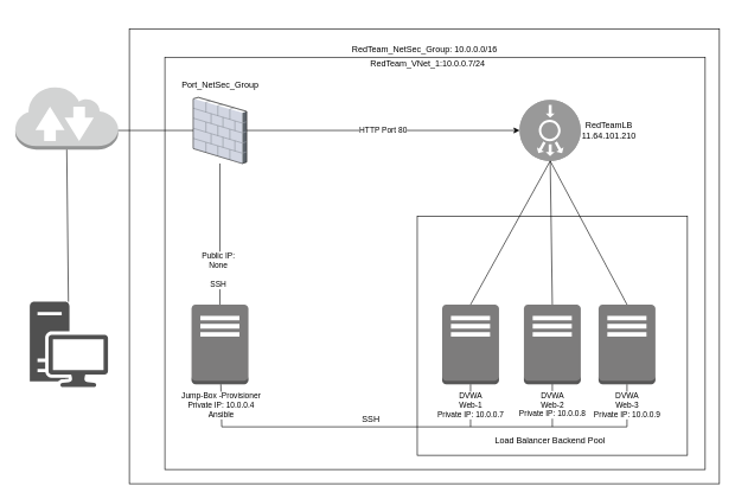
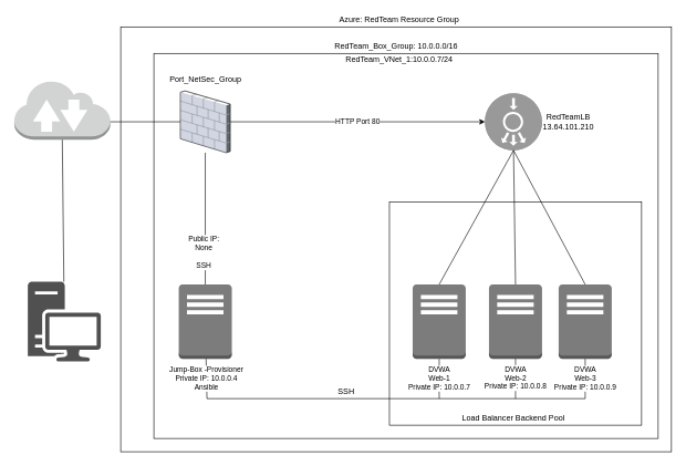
+ <mxCell id="20" value="Azure: RedTeam Resource Group" style="text;html=1;strokeColor=none;fillColor=none;align=center;verticalAlign=middle;whiteSpace=wrap;rounded=0;shadow=0;glass=0;sketch=0;" vertex="1" parent="1"><mxGeometry x="486" y="20" width="230" height="20" as="geometry" /></mxCell>
- <mxCell id="22" value="&lt;div&gt;RedTeam_NetSec_Group: 10.0.0.0/16&lt;/div&gt;" style="text;html=1;strokeColor=none;fillColor=none;align=center;verticalAlign=middle;whiteSpace=wrap;rounded=0;shadow=0;glass=0;sketch=0;" vertex="1" parent="1"><mxGeometry x="468.5" y="60" width="255" height="20" as="geometry" /></mxCell>
+ <mxCell id="22" value="&lt;div&gt;RedTeam_Box_Group: 10.0.0.0/16&lt;/div&gt;" style="text;html=1;strokeColor=none;fillColor=none;align=center;verticalAlign=middle;whiteSpace=wrap;rounded=0;shadow=0;glass=0;sketch=0;" vertex="1" parent="1"><mxGeometry x="468.5" y="60" width="255" height="20" as="geometry" /></mxCell>
- <mxCell id="19" value="RedTeamLB&lt;br&gt;&lt;div&gt;11.64.101.210&lt;/div&gt;" style="text;html=1;strokeColor=none;fillColor=none;align=center;verticalAlign=middle;whiteSpace=wrap;rounded=0;shadow=0;glass=0;sketch=0;" vertex="1" parent="1"><mxGeometry x="781" y="162" width="150" height="42" as="geometry" /></mxCell>
+ <mxCell id="19" value="RedTeamLB&lt;br&gt;&lt;div&gt;13.64.101.210&lt;/div&gt;" style="text;html=1;strokeColor=none;fillColor=none;align=center;verticalAlign=middle;whiteSpace=wrap;rounded=0;shadow=0;glass=0;sketch=0;" vertex="1" parent="1"><mxGeometry x="781" y="162" width="150" height="42" as="geometry" /></mxCell>
- <mxCell id="25" value="Load Balancer Backend Pool" style="text;html=1;strokeColor=none;fillColor=none;align=center;verticalAlign=middle;whiteSpace=wrap;rounded=0;shadow=0;glass=0;sketch=0;" vertex="1" parent="1"><mxGeometry x="678" y="610" width="190" height="20" as="geometry" /></mxCell>
+ <mxCell id="25" value="Load Balancer Backend Pool" style="text;html=1;strokeColor=none;fillColor=none;align=center;verticalAlign=middle;whiteSpace=wrap;rounded=0;shadow=0;glass=0;sketch=0;" vertex="1" parent="1"><mxGeometry x="678" y="620" width="190" height="20" as="geometry" /></mxCell>
